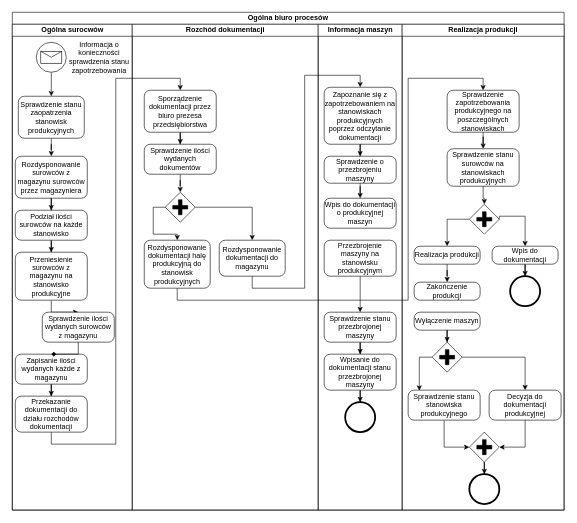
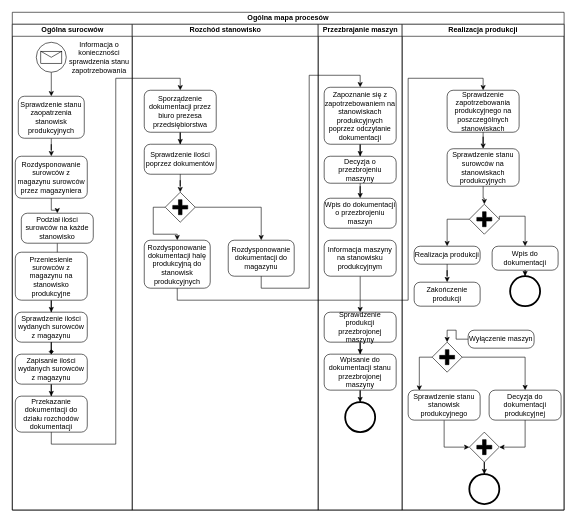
- <mxCell id="2" value="Ogólna biuro procesów" style="swimlane;html=1;childLayout=stackLayout;resizeParent=1;resizeParentMax=0;startSize=20;whiteSpace=wrap;" parent="1" vertex="1"><mxGeometry x="20" y="20" width="920" height="830" as="geometry" /></mxCell>
+ <mxCell id="2" value="Ogólna mapa procesów" style="swimlane;html=1;childLayout=stackLayout;resizeParent=1;resizeParentMax=0;startSize=20;whiteSpace=wrap;" parent="1" vertex="1"><mxGeometry x="20" y="20" width="920" height="830" as="geometry" /></mxCell>
- <mxCell id="20" value="Rozchód dokumentacji" style="swimlane;html=1;startSize=20;" parent="2" vertex="1"><mxGeometry x="200" y="20" width="310" height="810" as="geometry" /></mxCell>
+ <mxCell id="20" value="Rozchód stanowisko" style="swimlane;html=1;startSize=20;" parent="2" vertex="1"><mxGeometry x="200" y="20" width="310" height="810" as="geometry" /></mxCell>
- <mxCell id="30" value="Informacja maszyn" style="swimlane;html=1;startSize=20;" parent="2" vertex="1"><mxGeometry x="510" y="20" width="140" height="810" as="geometry" /></mxCell>
+ <mxCell id="30" value="Przezbrajanie maszyn" style="swimlane;html=1;startSize=20;" parent="2" vertex="1"><mxGeometry x="510" y="20" width="140" height="810" as="geometry" /></mxCell>
- <mxCell id="23" value="Sprawdzenie ilości wydanych dokumentów" style="points=[[0.25,0,0],[0.5,0,0],[0.75,0,0],[1,0.25,0],[1,0.5,0],[1,0.75,0],[0.75,1,0],[0.5,1,0],[0.25,1,0],[0,0.75,0],[0,0.5,0],[0,0.25,0]];shape=mxgraph.bpmn.task;whiteSpace=wrap;rectStyle=rounded;size=10;html=1;container=1;expand=0;collapsible=0;taskMarker=abstract;" parent="20" vertex="1"><mxGeometry x="20" y="200" width="120" height="50" as="geometry" /></mxCell>
+ <mxCell id="23" value="Sprawdzenie ilości poprzez dokumentów" style="points=[[0.25,0,0],[0.5,0,0],[0.75,0,0],[1,0.25,0],[1,0.5,0],[1,0.75,0],[0.75,1,0],[0.5,1,0],[0.25,1,0],[0,0.75,0],[0,0.5,0],[0,0.25,0]];shape=mxgraph.bpmn.task;whiteSpace=wrap;rectStyle=rounded;size=10;html=1;container=1;expand=0;collapsible=0;taskMarker=abstract;" parent="20" vertex="1"><mxGeometry x="20" y="200" width="120" height="50" as="geometry" /></mxCell>
- <mxCell id="33" value="Sprawdzenie o przezbrojeniu maszyny" style="points=[[0.25,0,0],[0.5,0,0],[0.75,0,0],[1,0.25,0],[1,0.5,0],[1,0.75,0],[0.75,1,0],[0.5,1,0],[0.25,1,0],[0,0.75,0],[0,0.5,0],[0,0.25,0]];shape=mxgraph.bpmn.task;whiteSpace=wrap;rectStyle=rounded;size=10;html=1;container=1;expand=0;collapsible=0;taskMarker=abstract;" vertex="1" parent="30"><mxGeometry x="10" y="220" width="120" height="45" as="geometry" /></mxCell>
+ <mxCell id="33" value="Decyzja o przezbrojeniu maszyny" style="points=[[0.25,0,0],[0.5,0,0],[0.75,0,0],[1,0.25,0],[1,0.5,0],[1,0.75,0],[0.75,1,0],[0.5,1,0],[0.25,1,0],[0,0.75,0],[0,0.5,0],[0,0.25,0]];shape=mxgraph.bpmn.task;whiteSpace=wrap;rectStyle=rounded;size=10;html=1;container=1;expand=0;collapsible=0;taskMarker=abstract;" vertex="1" parent="30"><mxGeometry x="10" y="220" width="120" height="45" as="geometry" /></mxCell>
- <mxCell id="34" value="Wpis do dokumentacji o produkcyjnej maszyn" style="points=[[0.25,0,0],[0.5,0,0],[0.75,0,0],[1,0.25,0],[1,0.5,0],[1,0.75,0],[0.75,1,0],[0.5,1,0],[0.25,1,0],[0,0.75,0],[0,0.5,0],[0,0.25,0]];shape=mxgraph.bpmn.task;whiteSpace=wrap;rectStyle=rounded;size=10;html=1;container=1;expand=0;collapsible=0;taskMarker=abstract;" vertex="1" parent="30"><mxGeometry x="10" y="290" width="120" height="50" as="geometry" /></mxCell>
+ <mxCell id="34" value="Wpis do dokumentacji o przezbrojeniu maszyn" style="points=[[0.25,0,0],[0.5,0,0],[0.75,0,0],[1,0.25,0],[1,0.5,0],[1,0.75,0],[0.75,1,0],[0.5,1,0],[0.25,1,0],[0,0.75,0],[0,0.5,0],[0,0.25,0]];shape=mxgraph.bpmn.task;whiteSpace=wrap;rectStyle=rounded;size=10;html=1;container=1;expand=0;collapsible=0;taskMarker=abstract;" vertex="1" parent="30"><mxGeometry x="10" y="290" width="120" height="50" as="geometry" /></mxCell>
- <mxCell id="11" value="Podział ilości surowców na każde stanowisko" style="points=[[0.25,0,0],[0.5,0,0],[0.75,0,0],[1,0.25,0],[1,0.5,0],[1,0.75,0],[0.75,1,0],[0.5,1,0],[0.25,1,0],[0,0.75,0],[0,0.5,0],[0,0.25,0]];shape=mxgraph.bpmn.task;whiteSpace=wrap;rectStyle=rounded;size=10;html=1;container=1;expand=0;collapsible=0;taskMarker=abstract;" parent="3" vertex="1"><mxGeometry x="5" y="310" width="120" height="50" as="geometry" /></mxCell>
+ <mxCell id="11" value="Podział ilości surowców na każde stanowisko" style="points=[[0.25,0,0],[0.5,0,0],[0.75,0,0],[1,0.25,0],[1,0.5,0],[1,0.75,0],[0.75,1,0],[0.5,1,0],[0.25,1,0],[0,0.75,0],[0,0.5,0],[0,0.25,0]];shape=mxgraph.bpmn.task;whiteSpace=wrap;rectStyle=rounded;size=10;html=1;container=1;expand=0;collapsible=0;taskMarker=abstract;" parent="3" vertex="1"><mxGeometry x="15" y="315" width="120" height="50" as="geometry" /></mxCell>
- <mxCell id="56" value="Wpis do dokumentacji" style="points=[[0.25,0,0],[0.5,0,0],[0.75,0,0],[1,0.25,0],[1,0.5,0],[1,0.75,0],[0.75,1,0],[0.5,1,0],[0.25,1,0],[0,0.75,0],[0,0.5,0],[0,0.25,0]];shape=mxgraph.bpmn.task;whiteSpace=wrap;rectStyle=rounded;size=10;html=1;container=1;expand=0;collapsible=0;taskMarker=abstract;" vertex="1" parent="46"><mxGeometry x="150" y="370" width="110" height="30" as="geometry" /></mxCell>
+ <mxCell id="56" value="Wpis do dokumentacji" style="points=[[0.25,0,0],[0.5,0,0],[0.75,0,0],[1,0.25,0],[1,0.5,0],[1,0.75,0],[0.75,1,0],[0.5,1,0],[0.25,1,0],[0,0.75,0],[0,0.5,0],[0,0.25,0]];shape=mxgraph.bpmn.task;whiteSpace=wrap;rectStyle=rounded;size=10;html=1;container=1;expand=0;collapsible=0;taskMarker=abstract;" vertex="1" parent="46"><mxGeometry x="150" y="370" width="110" height="40" as="geometry" /></mxCell>
- <mxCell id="28" value="Rozdysponowanie dokumentacji do magazynu" style="points=[[0.25,0,0],[0.5,0,0],[0.75,0,0],[1,0.25,0],[1,0.5,0],[1,0.75,0],[0.75,1,0],[0.5,1,0],[0.25,1,0],[0,0.75,0],[0,0.5,0],[0,0.25,0]];shape=mxgraph.bpmn.task;whiteSpace=wrap;rectStyle=rounded;size=10;html=1;container=1;expand=0;collapsible=0;taskMarker=abstract;" parent="20" vertex="1"><mxGeometry x="145" y="360" width="110" height="60" as="geometry" /></mxCell>
+ <mxCell id="28" value="Rozdysponowanie dokumentacji do magazynu" style="points=[[0.25,0,0],[0.5,0,0],[0.75,0,0],[1,0.25,0],[1,0.5,0],[1,0.75,0],[0.75,1,0],[0.5,1,0],[0.25,1,0],[0,0.75,0],[0,0.5,0],[0,0.25,0]];shape=mxgraph.bpmn.task;whiteSpace=wrap;rectStyle=rounded;size=10;html=1;container=1;expand=0;collapsible=0;taskMarker=abstract;" parent="20" vertex="1"><mxGeometry x="160" y="360" width="110" height="60" as="geometry" /></mxCell>
- <mxCell id="37" value="Przezbrojenie maszyny na stanowisku produkcyjnym" style="points=[[0.25,0,0],[0.5,0,0],[0.75,0,0],[1,0.25,0],[1,0.5,0],[1,0.75,0],[0.75,1,0],[0.5,1,0],[0.25,1,0],[0,0.75,0],[0,0.5,0],[0,0.25,0]];shape=mxgraph.bpmn.task;whiteSpace=wrap;rectStyle=rounded;size=10;html=1;container=1;expand=0;collapsible=0;taskMarker=abstract;" vertex="1" parent="30"><mxGeometry x="10" y="360" width="120" height="60" as="geometry" /></mxCell>
+ <mxCell id="37" value="Informacja maszyny na stanowisku produkcyjnym" style="points=[[0.25,0,0],[0.5,0,0],[0.75,0,0],[1,0.25,0],[1,0.5,0],[1,0.75,0],[0.75,1,0],[0.5,1,0],[0.25,1,0],[0,0.75,0],[0,0.5,0],[0,0.25,0]];shape=mxgraph.bpmn.task;whiteSpace=wrap;rectStyle=rounded;size=10;html=1;container=1;expand=0;collapsible=0;taskMarker=abstract;" vertex="1" parent="30"><mxGeometry x="10" y="360" width="120" height="60" as="geometry" /></mxCell>
- <mxCell id="58" value="Zakończenie produkcji" style="points=[[0.25,0,0],[0.5,0,0],[0.75,0,0],[1,0.25,0],[1,0.5,0],[1,0.75,0],[0.75,1,0],[0.5,1,0],[0.25,1,0],[0,0.75,0],[0,0.5,0],[0,0.25,0]];shape=mxgraph.bpmn.task;whiteSpace=wrap;rectStyle=rounded;size=10;html=1;container=1;expand=0;collapsible=0;taskMarker=abstract;" vertex="1" parent="46"><mxGeometry x="20" y="430" width="110" height="30" as="geometry" /></mxCell>
+ <mxCell id="58" value="Zakończenie produkcji" style="points=[[0.25,0,0],[0.5,0,0],[0.75,0,0],[1,0.25,0],[1,0.5,0],[1,0.75,0],[0.75,1,0],[0.5,1,0],[0.25,1,0],[0,0.75,0],[0,0.5,0],[0,0.25,0]];shape=mxgraph.bpmn.task;whiteSpace=wrap;rectStyle=rounded;size=10;html=1;container=1;expand=0;collapsible=0;taskMarker=abstract;" vertex="1" parent="46"><mxGeometry x="20" y="430" width="110" height="40" as="geometry" /></mxCell>
- <mxCell id="60" value="Wyłączenie maszyn" style="points=[[0.25,0,0],[0.5,0,0],[0.75,0,0],[1,0.25,0],[1,0.5,0],[1,0.75,0],[0.75,1,0],[0.5,1,0],[0.25,1,0],[0,0.75,0],[0,0.5,0],[0,0.25,0]];shape=mxgraph.bpmn.task;whiteSpace=wrap;rectStyle=rounded;size=10;html=1;container=1;expand=0;collapsible=0;taskMarker=abstract;" vertex="1" parent="46"><mxGeometry x="20" y="480" width="110" height="30" as="geometry" /></mxCell>
+ <mxCell id="60" value="Wyłączenie maszyn" style="points=[[0.25,0,0],[0.5,0,0],[0.75,0,0],[1,0.25,0],[1,0.5,0],[1,0.75,0],[0.75,1,0],[0.5,1,0],[0.25,1,0],[0,0.75,0],[0,0.5,0],[0,0.25,0]];shape=mxgraph.bpmn.task;whiteSpace=wrap;rectStyle=rounded;size=10;html=1;container=1;expand=0;collapsible=0;taskMarker=abstract;" vertex="1" parent="46"><mxGeometry x="110" y="510" width="110" height="30" as="geometry" /></mxCell>
- <mxCell id="15" value="Sprawdzenie ilości wydanych surowców z magazynu" style="points=[[0.25,0,0],[0.5,0,0],[0.75,0,0],[1,0.25,0],[1,0.5,0],[1,0.75,0],[0.75,1,0],[0.5,1,0],[0.25,1,0],[0,0.75,0],[0,0.5,0],[0,0.25,0]];shape=mxgraph.bpmn.task;whiteSpace=wrap;rectStyle=rounded;size=10;html=1;container=1;expand=0;collapsible=0;taskMarker=abstract;" parent="3" vertex="1"><mxGeometry x="50" y="480" width="120" height="50" as="geometry" /></mxCell>
+ <mxCell id="15" value="Sprawdzenie ilości wydanych surowców z magazynu" style="points=[[0.25,0,0],[0.5,0,0],[0.75,0,0],[1,0.25,0],[1,0.5,0],[1,0.75,0],[0.75,1,0],[0.5,1,0],[0.25,1,0],[0,0.75,0],[0,0.5,0],[0,0.25,0]];shape=mxgraph.bpmn.task;whiteSpace=wrap;rectStyle=rounded;size=10;html=1;container=1;expand=0;collapsible=0;taskMarker=abstract;" parent="3" vertex="1"><mxGeometry x="5" y="480" width="120" height="50" as="geometry" /></mxCell>
- <mxCell id="39" value="Sprawdzenie stanu przezbrojonej maszyny" style="points=[[0.25,0,0],[0.5,0,0],[0.75,0,0],[1,0.25,0],[1,0.5,0],[1,0.75,0],[0.75,1,0],[0.5,1,0],[0.25,1,0],[0,0.75,0],[0,0.5,0],[0,0.25,0]];shape=mxgraph.bpmn.task;whiteSpace=wrap;rectStyle=rounded;size=10;html=1;container=1;expand=0;collapsible=0;taskMarker=abstract;" vertex="1" parent="30"><mxGeometry x="10" y="480" width="120" height="50" as="geometry" /></mxCell>
+ <mxCell id="39" value="Sprawdzenie produkcji przezbrojonej maszyny" style="points=[[0.25,0,0],[0.5,0,0],[0.75,0,0],[1,0.25,0],[1,0.5,0],[1,0.75,0],[0.75,1,0],[0.5,1,0],[0.25,1,0],[0,0.75,0],[0,0.5,0],[0,0.25,0]];shape=mxgraph.bpmn.task;whiteSpace=wrap;rectStyle=rounded;size=10;html=1;container=1;expand=0;collapsible=0;taskMarker=abstract;" vertex="1" parent="30"><mxGeometry x="10" y="480" width="120" height="50" as="geometry" /></mxCell>
- <mxCell id="17" value="Zapisanie ilości wydanych każde z magazynu" style="points=[[0.25,0,0],[0.5,0,0],[0.75,0,0],[1,0.25,0],[1,0.5,0],[1,0.75,0],[0.75,1,0],[0.5,1,0],[0.25,1,0],[0,0.75,0],[0,0.5,0],[0,0.25,0]];shape=mxgraph.bpmn.task;whiteSpace=wrap;rectStyle=rounded;size=10;html=1;container=1;expand=0;collapsible=0;taskMarker=abstract;" parent="3" vertex="1"><mxGeometry x="5" y="550" width="120" height="50" as="geometry" /></mxCell>
+ <mxCell id="17" value="Zapisanie ilości wydanych surowców z magazynu" style="points=[[0.25,0,0],[0.5,0,0],[0.75,0,0],[1,0.25,0],[1,0.5,0],[1,0.75,0],[0.75,1,0],[0.5,1,0],[0.25,1,0],[0,0.75,0],[0,0.5,0],[0,0.25,0]];shape=mxgraph.bpmn.task;whiteSpace=wrap;rectStyle=rounded;size=10;html=1;container=1;expand=0;collapsible=0;taskMarker=abstract;" parent="3" vertex="1"><mxGeometry x="5" y="550" width="120" height="50" as="geometry" /></mxCell>
- <mxCell id="64" value="Sprawdzenie stanu stanowiska produkcyjnego" style="points=[[0.25,0,0],[0.5,0,0],[0.75,0,0],[1,0.25,0],[1,0.5,0],[1,0.75,0],[0.75,1,0],[0.5,1,0],[0.25,1,0],[0,0.75,0],[0,0.5,0],[0,0.25,0]];shape=mxgraph.bpmn.task;whiteSpace=wrap;rectStyle=rounded;size=10;html=1;container=1;expand=0;collapsible=0;taskMarker=abstract;" vertex="1" parent="46"><mxGeometry x="10" y="610" width="120" height="50" as="geometry" /></mxCell>
+ <mxCell id="64" value="Sprawdzenie stanu stanowisk produkcyjnego" style="points=[[0.25,0,0],[0.5,0,0],[0.75,0,0],[1,0.25,0],[1,0.5,0],[1,0.75,0],[0.75,1,0],[0.5,1,0],[0.25,1,0],[0,0.75,0],[0,0.5,0],[0,0.25,0]];shape=mxgraph.bpmn.task;whiteSpace=wrap;rectStyle=rounded;size=10;html=1;container=1;expand=0;collapsible=0;taskMarker=abstract;" vertex="1" parent="46"><mxGeometry x="10" y="610" width="120" height="50" as="geometry" /></mxCell>
